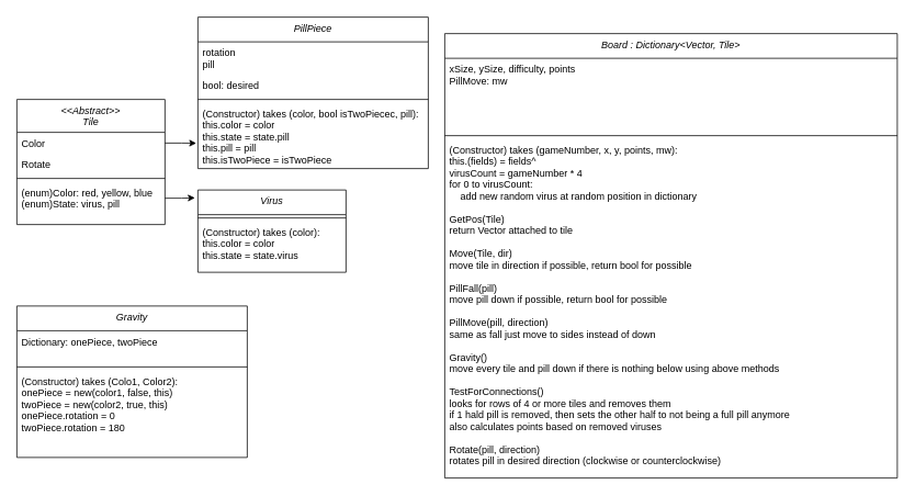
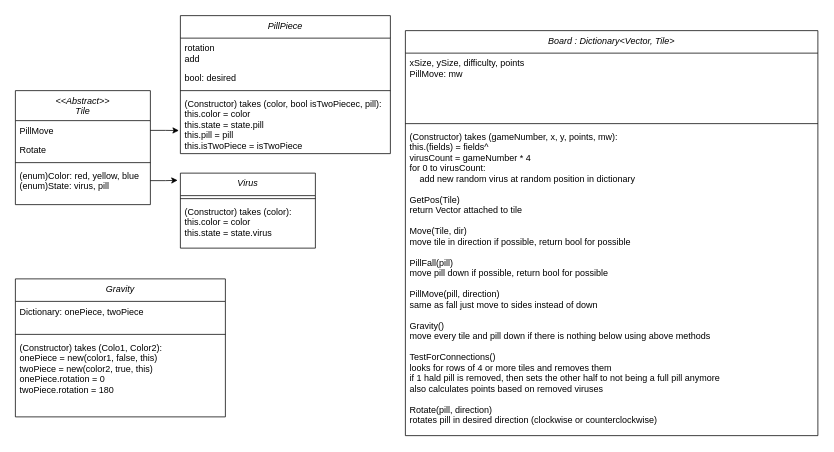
- <mxCell id="8" value="rotation&#10;pill" style="text;align=left;verticalAlign=top;spacingLeft=4;spacingRight=4;overflow=hidden;rotatable=0;points=[[0,0.5],[1,0.5]];portConstraint=eastwest;" parent="7" vertex="1"><mxGeometry y="30" width="280" height="40" as="geometry" /></mxCell>
+ <mxCell id="8" value="rotation&#10;add" style="text;align=left;verticalAlign=top;spacingLeft=4;spacingRight=4;overflow=hidden;rotatable=0;points=[[0,0.5],[1,0.5]];portConstraint=eastwest;" parent="7" vertex="1"><mxGeometry y="30" width="280" height="40" as="geometry" /></mxCell>
- <mxCell id="3" value="Color" style="text;align=left;verticalAlign=top;spacingLeft=4;spacingRight=4;overflow=hidden;rotatable=0;points=[[0,0.5],[1,0.5]];portConstraint=eastwest;" parent="2" vertex="1"><mxGeometry y="40" width="180" height="26" as="geometry" /></mxCell>
+ <mxCell id="3" value="PillMove" style="text;align=left;verticalAlign=top;spacingLeft=4;spacingRight=4;overflow=hidden;rotatable=0;points=[[0,0.5],[1,0.5]];portConstraint=eastwest;" parent="2" vertex="1"><mxGeometry y="40" width="180" height="26" as="geometry" /></mxCell>
